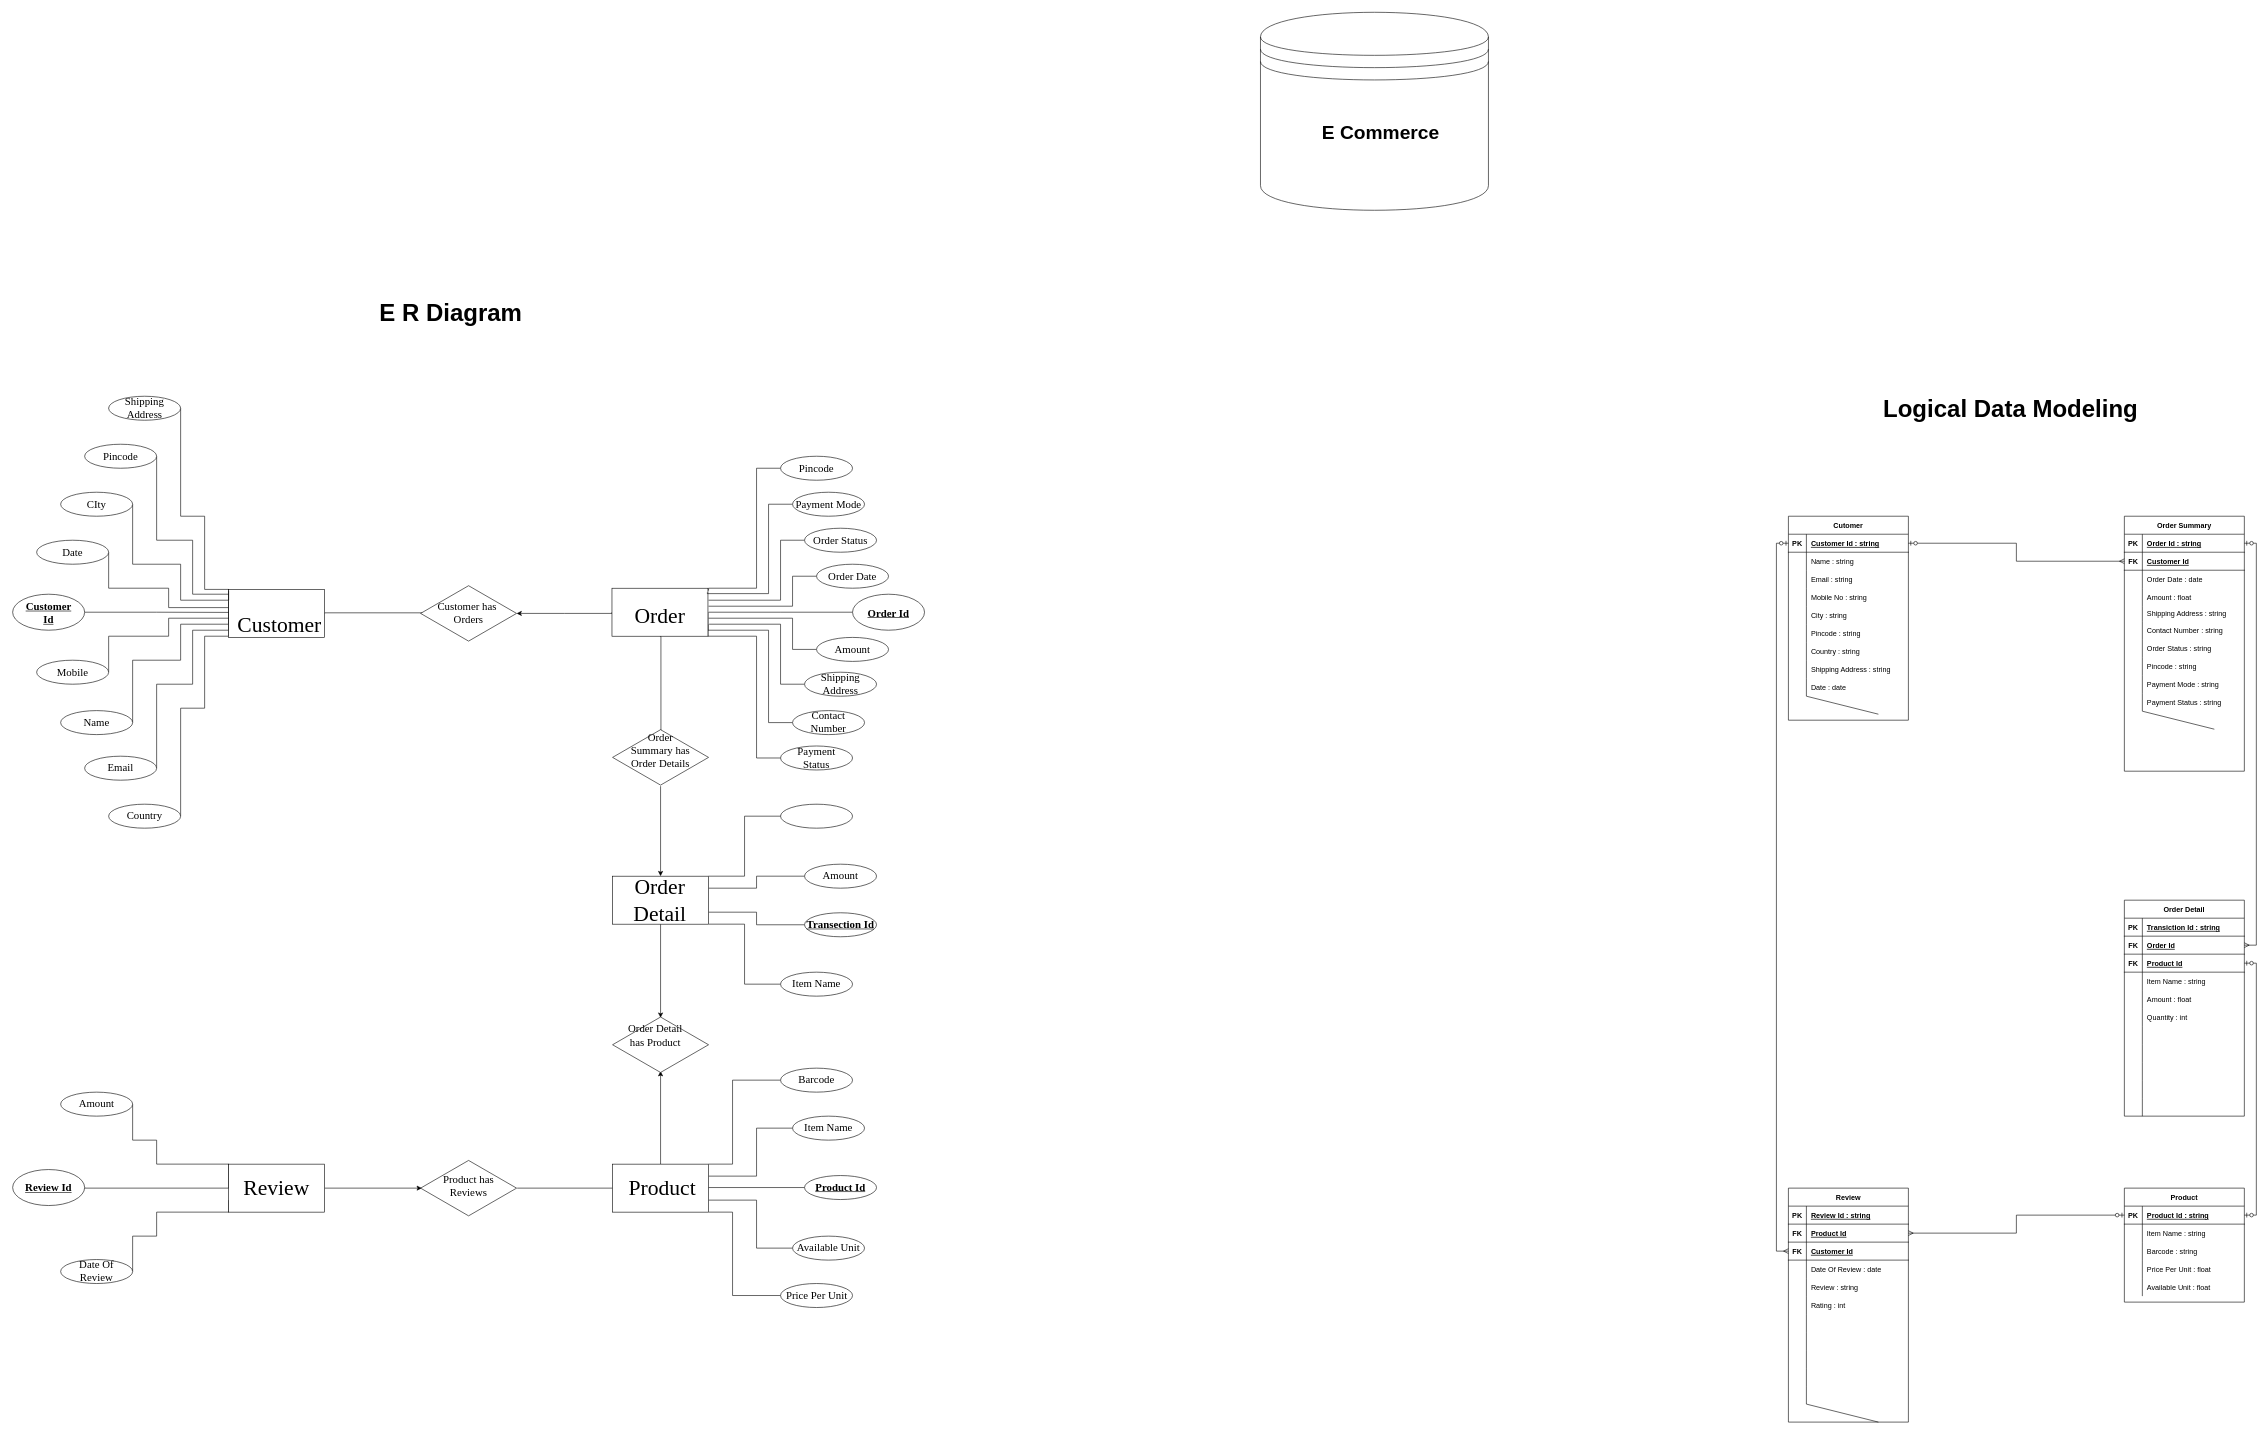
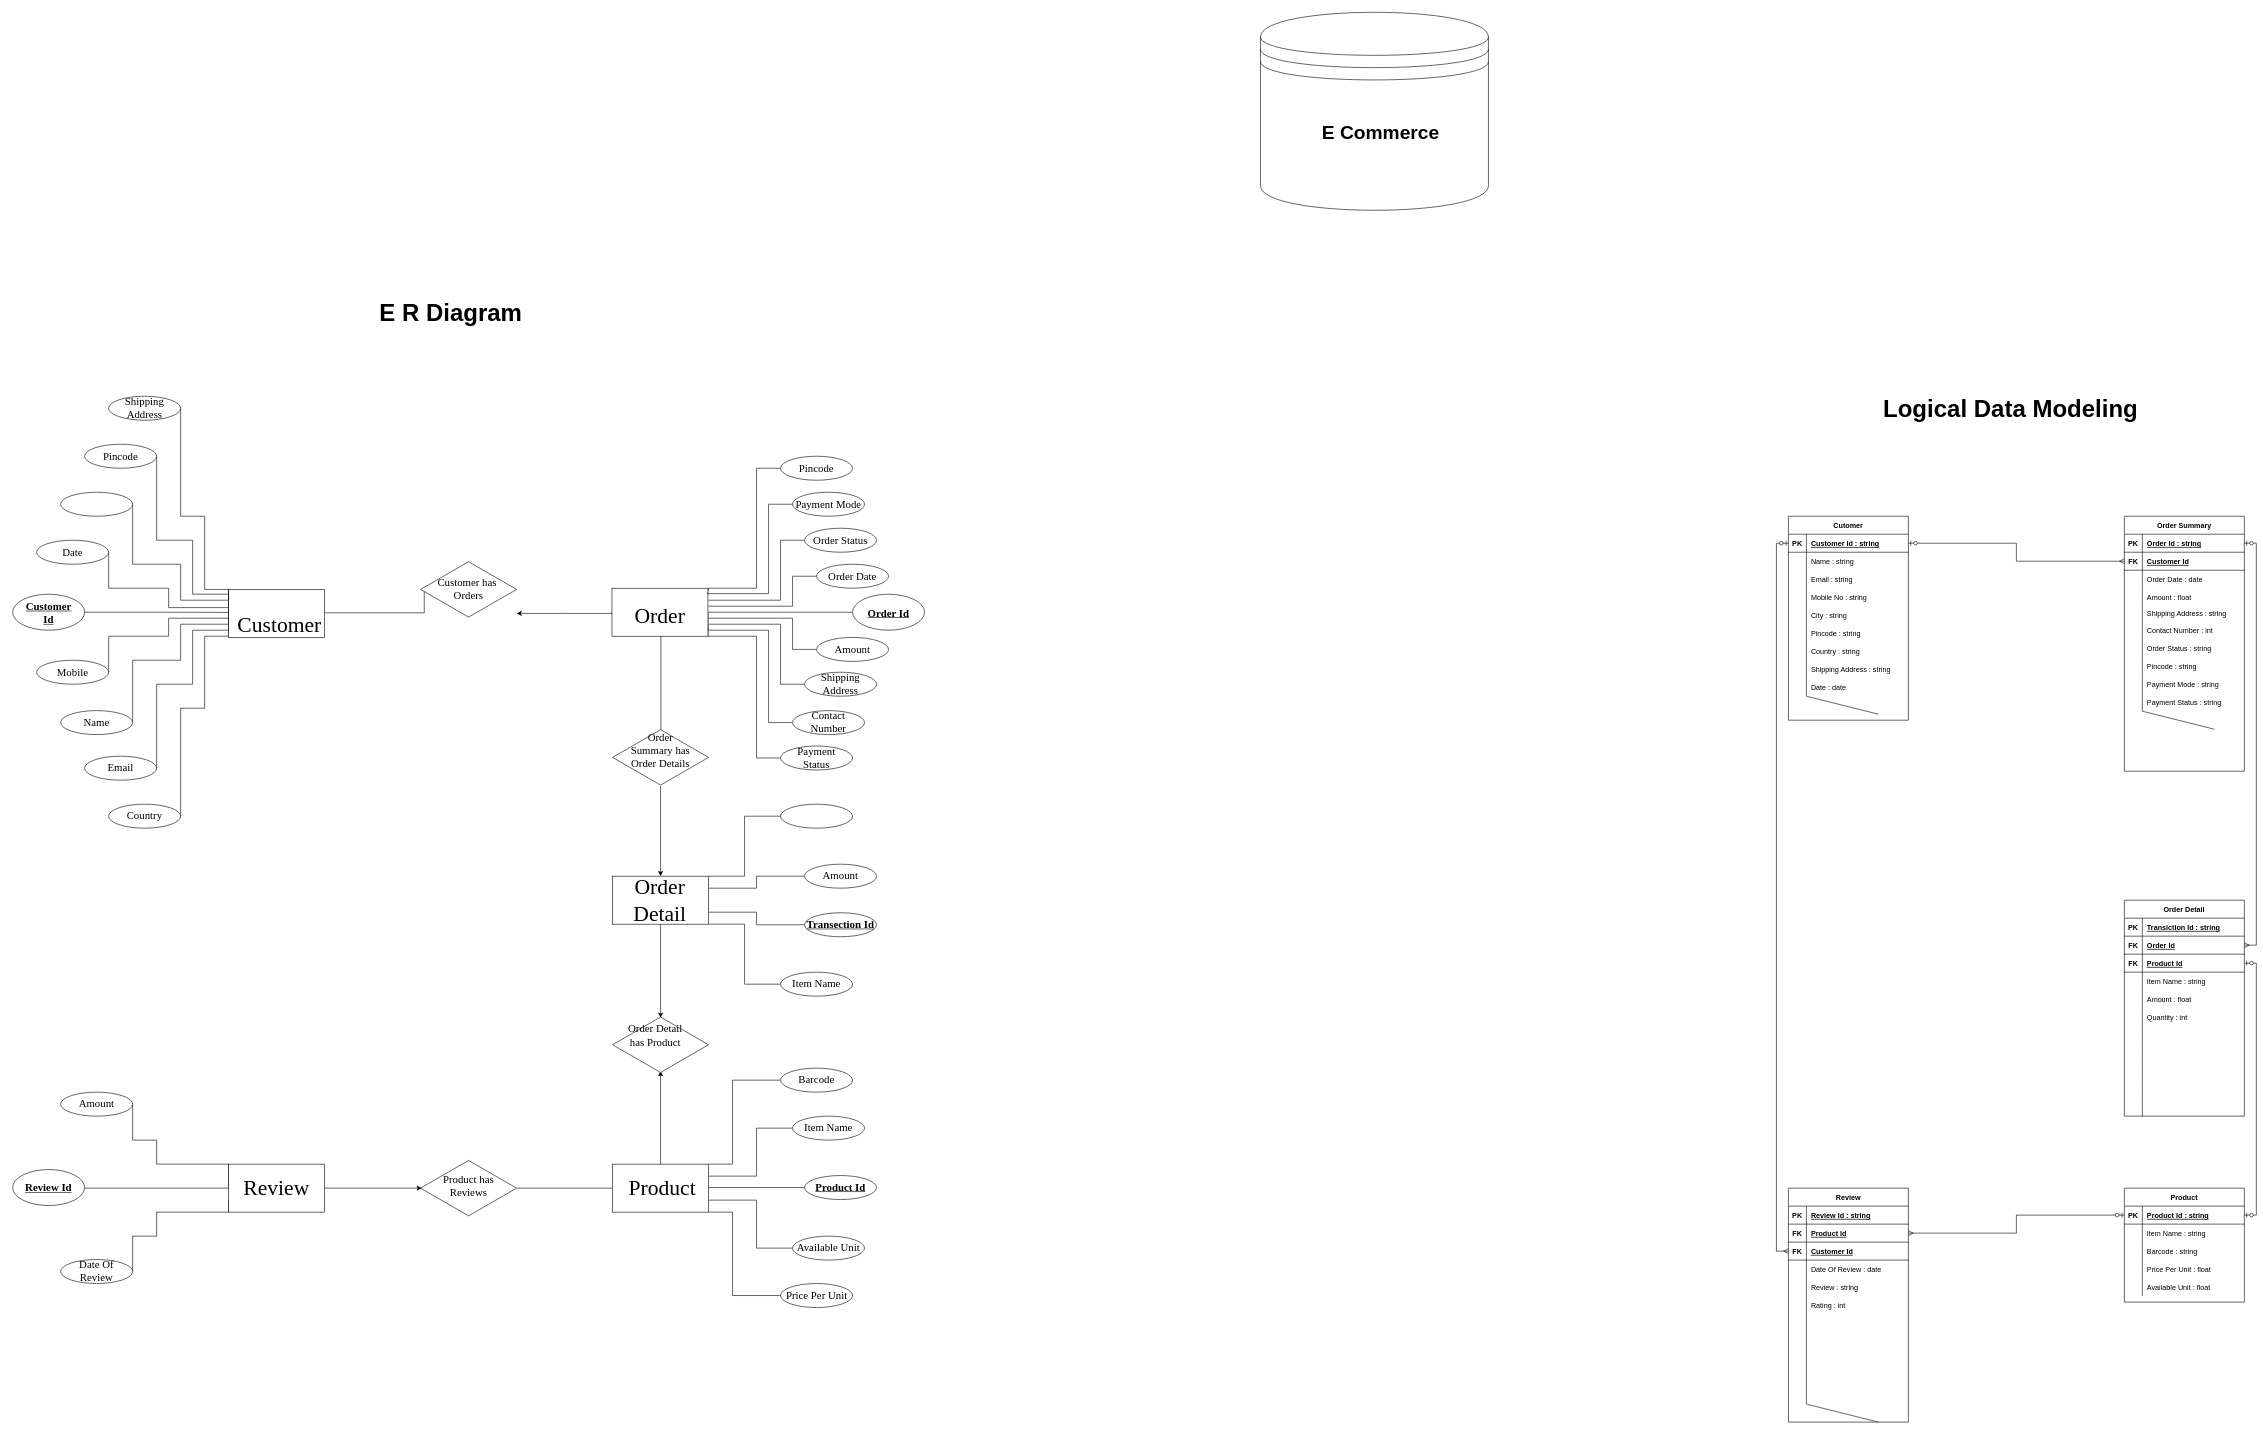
- <mxCell id="21" value="&lt;font style=&quot;font-size: 18px&quot;&gt;CIty&lt;/font&gt;" style="text;html=1;strokeColor=none;fillColor=none;align=center;verticalAlign=middle;whiteSpace=wrap;rounded=0;fontFamily=Verdana;" parent="1" vertex="1"><mxGeometry x="140" y="830" width="40" height="20" as="geometry" /></mxCell>
- <mxCell id="109" value="&lt;font style=&quot;font-size: 18px&quot;&gt;Customer has&amp;nbsp;&lt;br&gt;Orders&lt;/font&gt;" style="html=1;whiteSpace=wrap;aspect=fixed;shape=isoRectangle;fontFamily=Verdana;fontSize=12;align=center;" parent="1" vertex="1"><mxGeometry x="700" y="974" width="160" height="96" as="geometry" /></mxCell>
+ <mxCell id="109" value="&lt;font style=&quot;font-size: 18px&quot;&gt;Customer has&amp;nbsp;&lt;br&gt;Orders&lt;/font&gt;" style="html=1;whiteSpace=wrap;aspect=fixed;shape=isoRectangle;fontFamily=Verdana;fontSize=12;align=center;" parent="1" vertex="1"><mxGeometry x="700" y="934" width="160" height="96" as="geometry" /></mxCell>
- <mxCell id="207" value="Contact Number : string" style="shape=partialRectangle;connectable=0;fillColor=none;top=0;left=0;bottom=0;right=0;align=left;spacingLeft=6;overflow=hidden;" vertex="1" parent="205"><mxGeometry x="30" width="170" height="30" as="geometry" /></mxCell>
+ <mxCell id="207" value="Contact Number : int" style="shape=partialRectangle;connectable=0;fillColor=none;top=0;left=0;bottom=0;right=0;align=left;spacingLeft=6;overflow=hidden;" vertex="1" parent="205"><mxGeometry x="30" width="170" height="30" as="geometry" /></mxCell>
